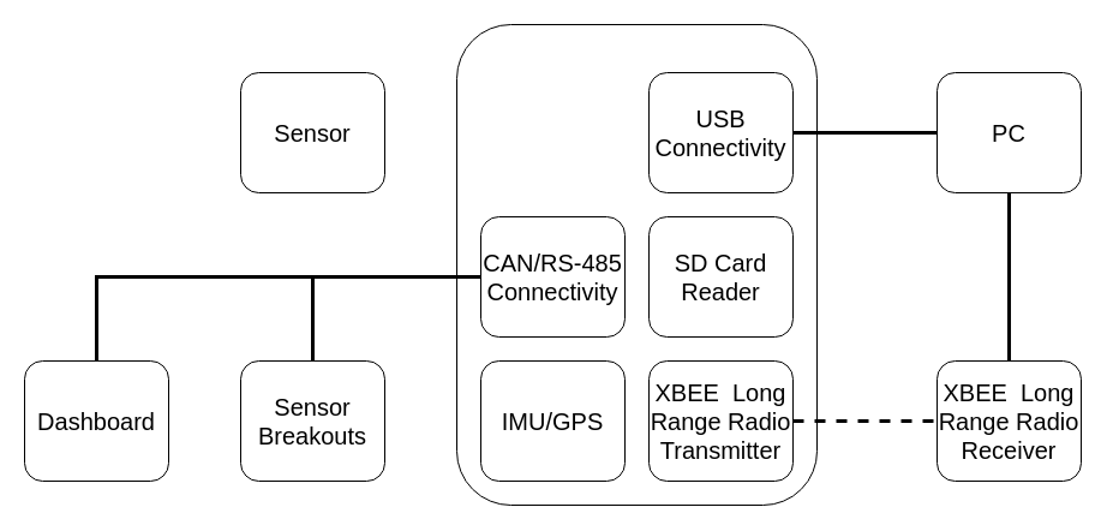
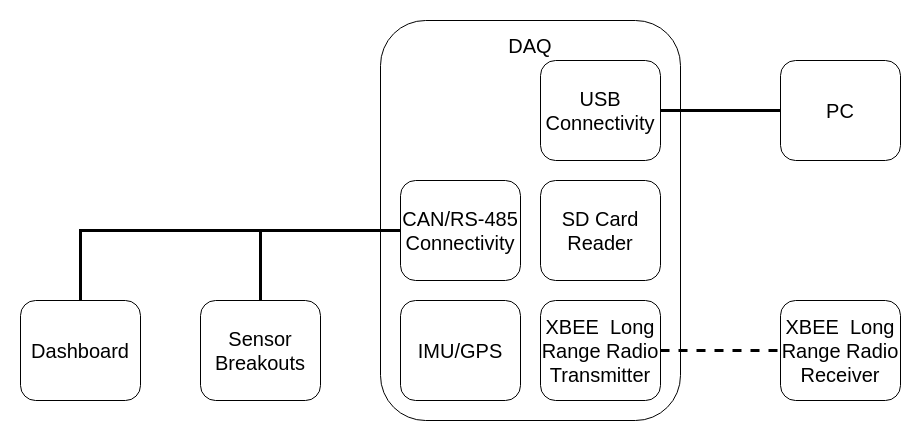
+ <mxCell id="7" value="&lt;font style=&quot;font-size: 20px;&quot;&gt;DAQ&lt;/font&gt;" style="text;html=1;align=center;verticalAlign=middle;whiteSpace=wrap;rounded=0;" vertex="1" parent="1"><mxGeometry x="500" y="30" width="60" height="30" as="geometry" /></mxCell>
- <mxCell id="18" value="&lt;span style=&quot;font-size: 20px;&quot;&gt;Sensor&lt;/span&gt;" style="rounded=1;whiteSpace=wrap;html=1;" vertex="1" parent="1"><mxGeometry x="200" y="60" width="120" height="100" as="geometry" /></mxCell>
- <mxCell id="12" value="" style="endArrow=none;html=1;rounded=0;exitX=0.5;exitY=0;exitDx=0;exitDy=0;entryX=0.5;entryY=1;entryDx=0;entryDy=0;strokeWidth=3;" edge="1" parent="1" source="9" target="11"><mxGeometry width="50" height="50" relative="1" as="geometry"><mxPoint x="840" y="260" as="sourcePoint" /><mxPoint x="890" y="210" as="targetPoint" /></mxGeometry></mxCell>
